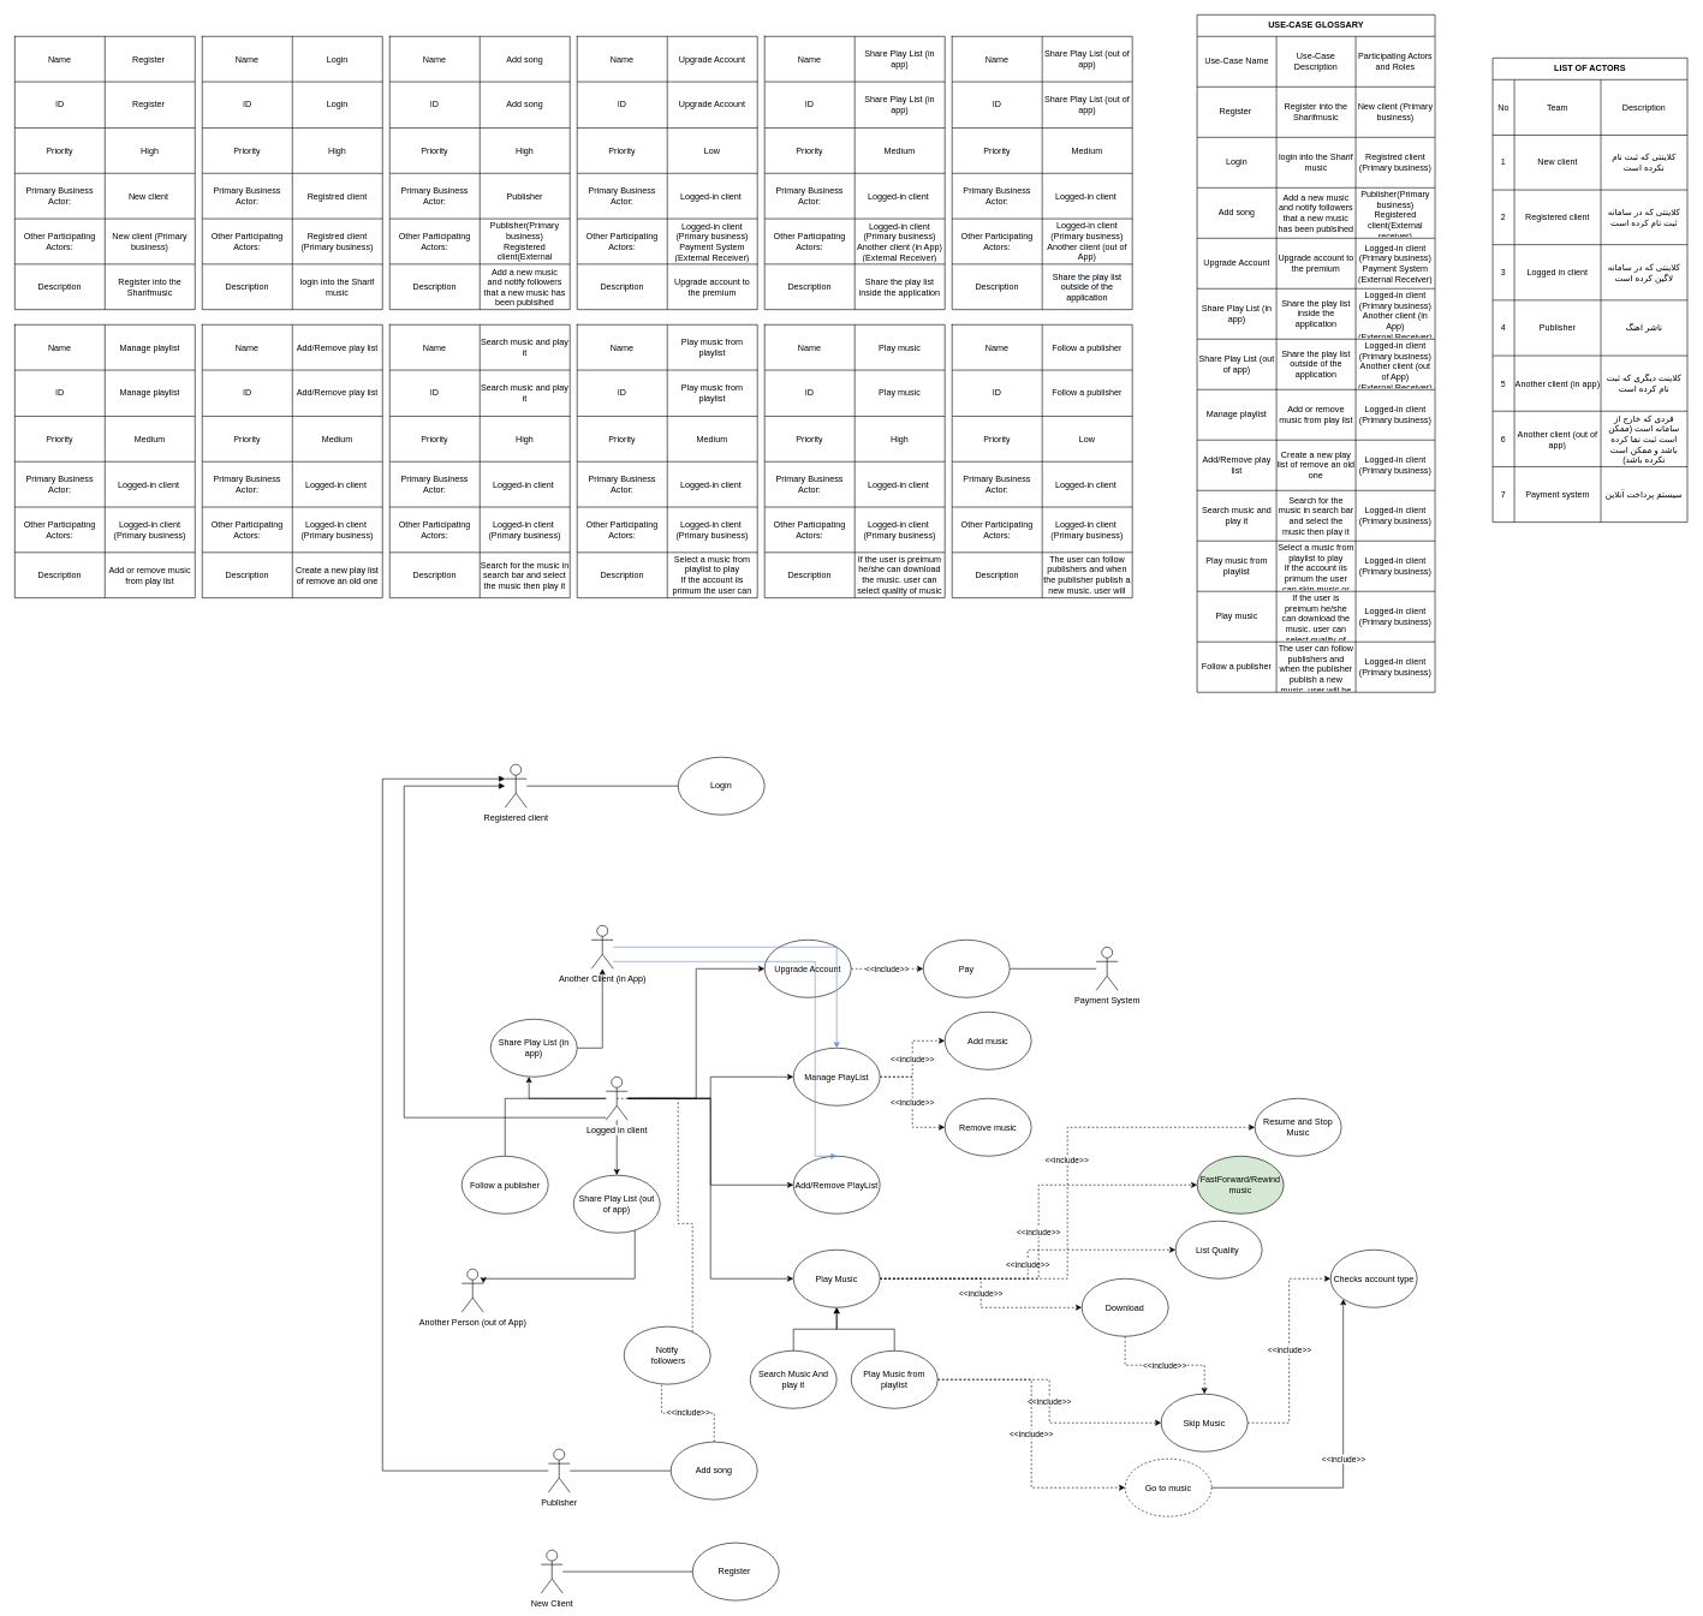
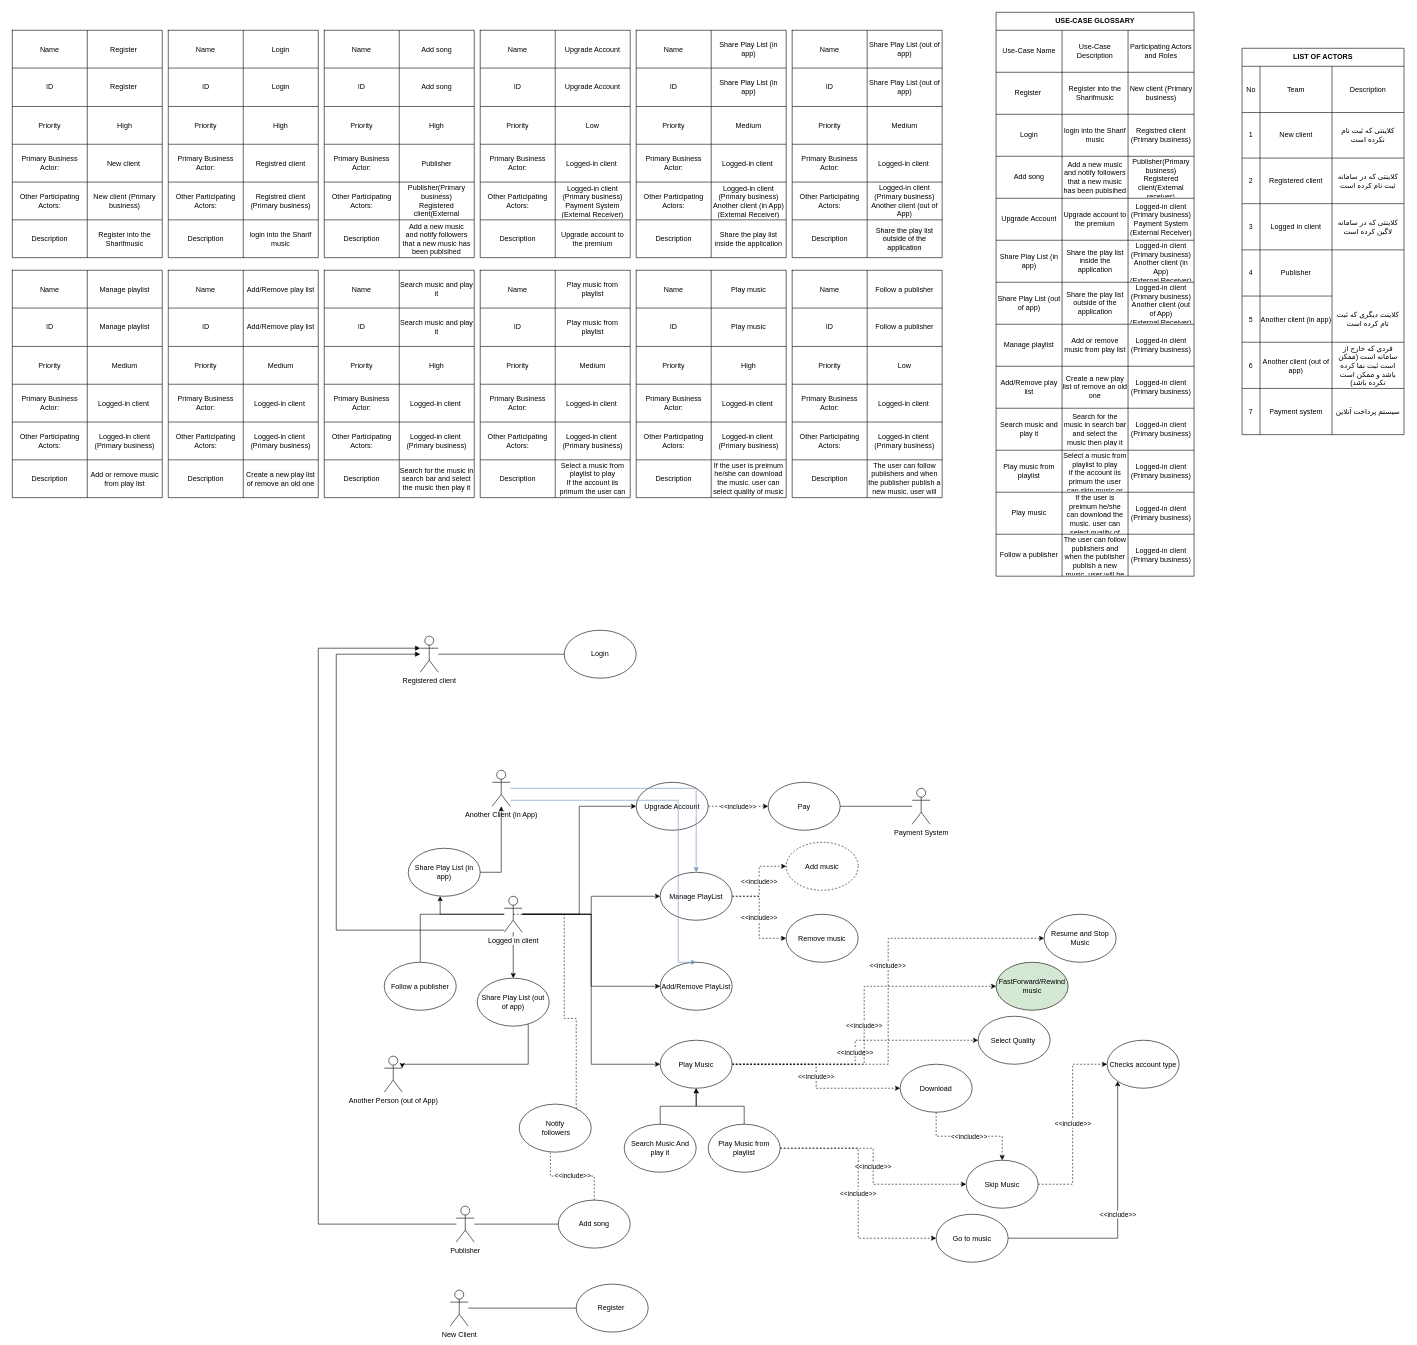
- <mxCell id="75" value="ناشر آهنگ" style="shape=partialRectangle;html=1;whiteSpace=wrap;connectable=0;fillColor=none;top=0;left=0;bottom=0;right=0;overflow=hidden;" vertex="1" parent="72"><mxGeometry x="150" width="120" height="77" as="geometry" /></mxCell>
- <mxCell id="20" value="Add music" style="ellipse;whiteSpace=wrap;html=1;" parent="1" vertex="1"><mxGeometry x="1310" y="1403.5" width="120" height="80" as="geometry" /></mxCell>
+ <mxCell id="20" value="Add music" style="ellipse;whiteSpace=wrap;html=1;dashed=1;" parent="1" vertex="1"><mxGeometry x="1310" y="1403.5" width="120" height="80" as="geometry" /></mxCell>
- <mxCell id="47" value="List Quality&amp;nbsp;" style="ellipse;whiteSpace=wrap;html=1;" parent="1" vertex="1"><mxGeometry x="1630" y="1693.5" width="120" height="80" as="geometry" /></mxCell>
+ <mxCell id="47" value="Select Quality&amp;nbsp;" style="ellipse;whiteSpace=wrap;html=1;" parent="1" vertex="1"><mxGeometry x="1630" y="1693.5" width="120" height="80" as="geometry" /></mxCell>
- <mxCell id="54" value="Go to music" style="ellipse;whiteSpace=wrap;html=1;dashed=1;" parent="1" vertex="1"><mxGeometry x="1560" y="2023.5" width="120" height="80" as="geometry" /></mxCell>
+ <mxCell id="54" value="Go to music" style="ellipse;whiteSpace=wrap;html=1;" parent="1" vertex="1"><mxGeometry x="1560" y="2023.5" width="120" height="80" as="geometry" /></mxCell>
